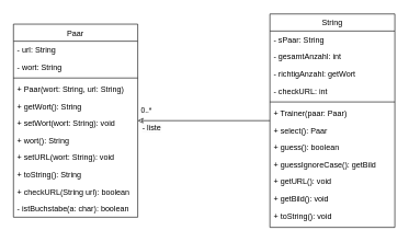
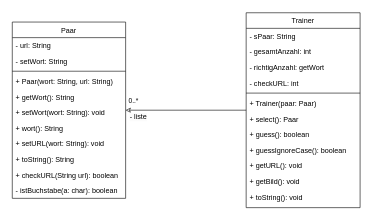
- <mxCell id="14" value="String" style="swimlane;fontStyle=0;align=center;verticalAlign=top;childLayout=stackLayout;horizontal=1;startSize=26;horizontalStack=0;resizeParent=1;resizeLast=0;collapsible=1;marginBottom=0;rounded=0;shadow=0;strokeWidth=1;glass=0;swimlaneLine=1;" parent="1" vertex="1"><mxGeometry x="410" y="20.5" width="190" height="325" as="geometry"><mxRectangle x="230" y="140" width="160" height="26" as="alternateBounds" /></mxGeometry></mxCell>
+ <mxCell id="14" value="Trainer" style="swimlane;fontStyle=0;align=center;verticalAlign=top;childLayout=stackLayout;horizontal=1;startSize=26;horizontalStack=0;resizeParent=1;resizeLast=0;collapsible=1;marginBottom=0;rounded=0;shadow=0;strokeWidth=1;glass=0;swimlaneLine=1;" parent="1" vertex="1"><mxGeometry x="410" y="20.5" width="190" height="325" as="geometry"><mxRectangle x="230" y="140" width="160" height="26" as="alternateBounds" /></mxGeometry></mxCell>
- <mxCell id="4" value="- wort: String" style="text;align=left;verticalAlign=top;spacingLeft=4;spacingRight=4;overflow=hidden;rotatable=0;points=[[0,0.5],[1,0.5]];portConstraint=eastwest;rounded=0;shadow=0;html=0;" parent="2" vertex="1"><mxGeometry y="52" width="189" height="26" as="geometry" /></mxCell>
+ <mxCell id="4" value="- setWort: String" style="text;align=left;verticalAlign=top;spacingLeft=4;spacingRight=4;overflow=hidden;rotatable=0;points=[[0,0.5],[1,0.5]];portConstraint=eastwest;rounded=0;shadow=0;html=0;" parent="2" vertex="1"><mxGeometry y="52" width="189" height="26" as="geometry" /></mxCell>
- <mxCell id="23" value="+ guessIgnoreCase(): getBild" style="text;align=left;verticalAlign=top;spacingLeft=4;spacingRight=4;overflow=hidden;rotatable=0;points=[[0,0.5],[1,0.5]];portConstraint=eastwest;rounded=0;shadow=0;html=0;" vertex="1" parent="14"><mxGeometry y="216" width="190" height="26" as="geometry" /></mxCell>
+ <mxCell id="23" value="+ guessIgnoreCase(): boolean" style="text;align=left;verticalAlign=top;spacingLeft=4;spacingRight=4;overflow=hidden;rotatable=0;points=[[0,0.5],[1,0.5]];portConstraint=eastwest;rounded=0;shadow=0;html=0;" vertex="1" parent="14"><mxGeometry y="216" width="190" height="26" as="geometry" /></mxCell>
